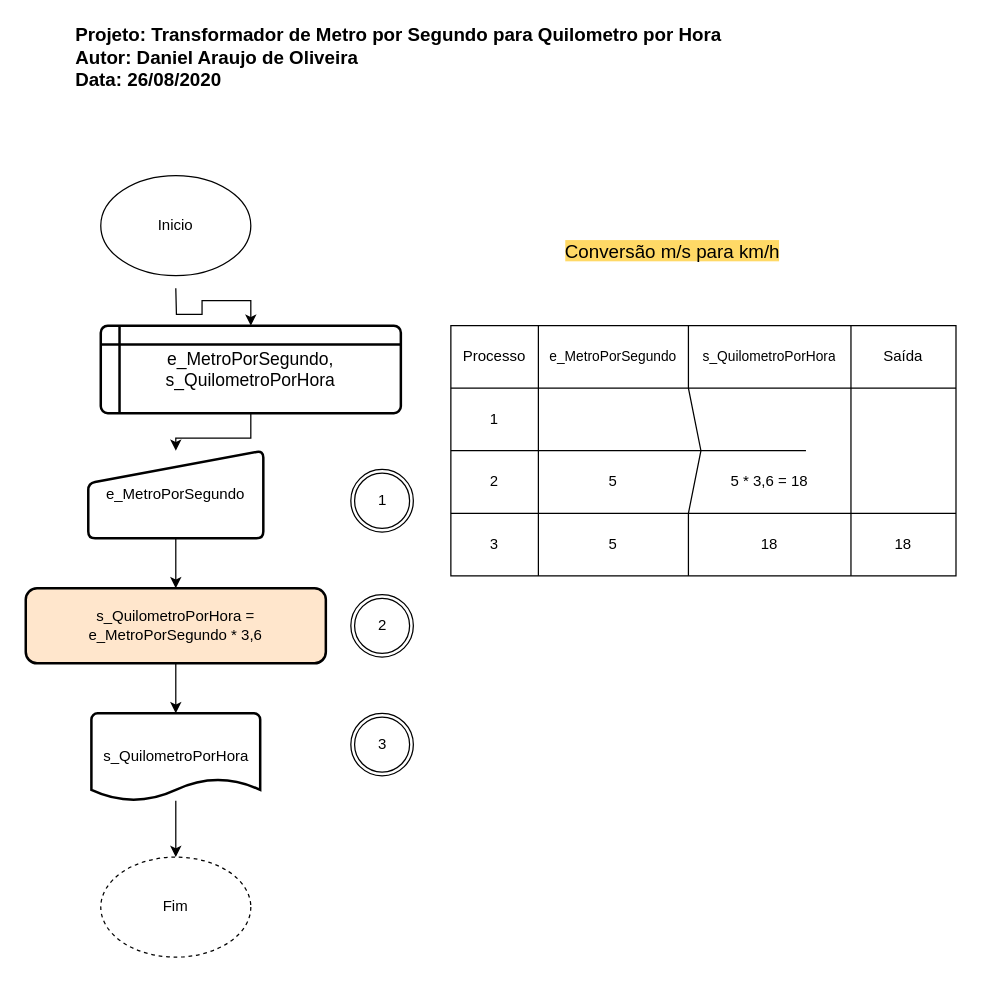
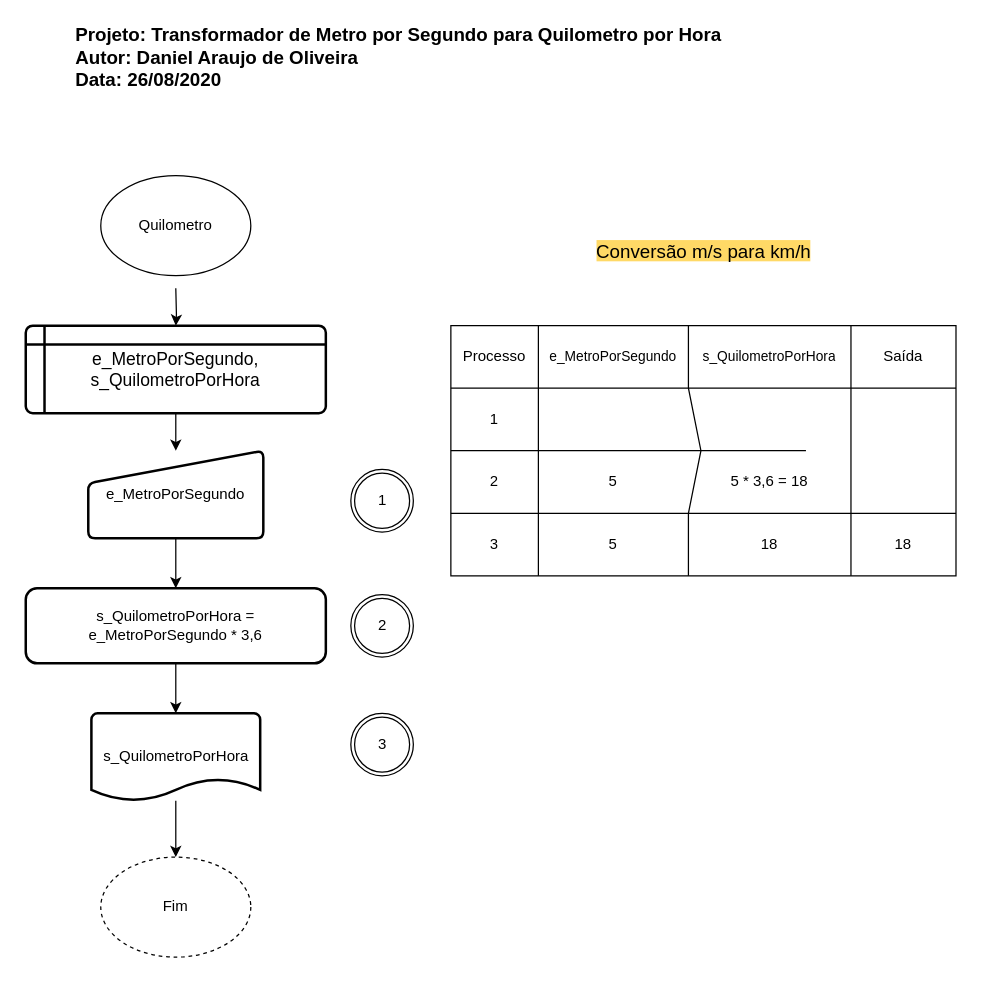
- <mxCell id="39" value="Inicio" style="ellipse;whiteSpace=wrap;html=1;" parent="1" vertex="1"><mxGeometry x="80" y="140" width="120" height="80" as="geometry" /></mxCell>
+ <mxCell id="39" value="Quilometro" style="ellipse;whiteSpace=wrap;html=1;" parent="1" vertex="1"><mxGeometry x="80" y="140" width="120" height="80" as="geometry" /></mxCell>
- <mxCell id="38" value="&lt;span style=&quot;background-color: rgb(255 , 217 , 102) ; font-size: 15px&quot;&gt;Conversão m/s para km/h&lt;/span&gt;" style="text;html=1;resizable=0;autosize=1;align=center;verticalAlign=middle;points=[];fillColor=none;strokeColor=none;rounded=0;fontSize=15;" parent="1" vertex="1"><mxGeometry x="447" y="190" width="180" height="20" as="geometry" /></mxCell>
+ <mxCell id="38" value="&lt;span style=&quot;background-color: rgb(255 , 217 , 102) ; font-size: 15px&quot;&gt;Conversão m/s para km/h&lt;/span&gt;" style="text;html=1;resizable=0;autosize=1;align=center;verticalAlign=middle;points=[];fillColor=none;strokeColor=none;rounded=0;fontSize=15;" parent="1" vertex="1"><mxGeometry x="472" y="190" width="180" height="20" as="geometry" /></mxCell>
- <mxCell id="6" value="&lt;span style=&quot;font-size: 14px&quot;&gt;e_MetroPorSegundo, s_QuilometroPorHora&lt;/span&gt;" style="shape=internalStorage;whiteSpace=wrap;html=1;dx=15;dy=15;rounded=1;arcSize=8;strokeWidth=2;" parent="1" vertex="1"><mxGeometry x="80" y="260" width="240" height="70" as="geometry" /></mxCell>
+ <mxCell id="6" value="&lt;span style=&quot;font-size: 14px&quot;&gt;e_MetroPorSegundo, s_QuilometroPorHora&lt;/span&gt;" style="shape=internalStorage;whiteSpace=wrap;html=1;dx=15;dy=15;rounded=1;arcSize=8;strokeWidth=2;" parent="1" vertex="1"><mxGeometry x="20" y="260" width="240" height="70" as="geometry" /></mxCell>
- <mxCell id="10" value="s_QuilometroPorHora = e_MetroPorSegundo * 3,6" style="rounded=1;whiteSpace=wrap;html=1;strokeWidth=2;fillColor=#ffe6cc;" parent="1" vertex="1"><mxGeometry x="20" y="470" width="240" height="60" as="geometry" /></mxCell>
+ <mxCell id="10" value="s_QuilometroPorHora = e_MetroPorSegundo * 3,6" style="rounded=1;whiteSpace=wrap;html=1;strokeWidth=2;" parent="1" vertex="1"><mxGeometry x="20" y="470" width="240" height="60" as="geometry" /></mxCell>
